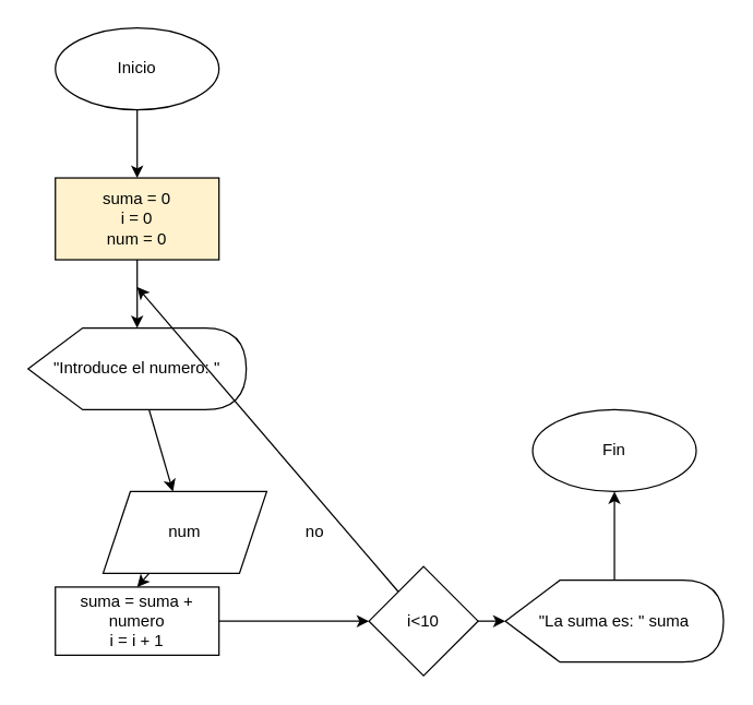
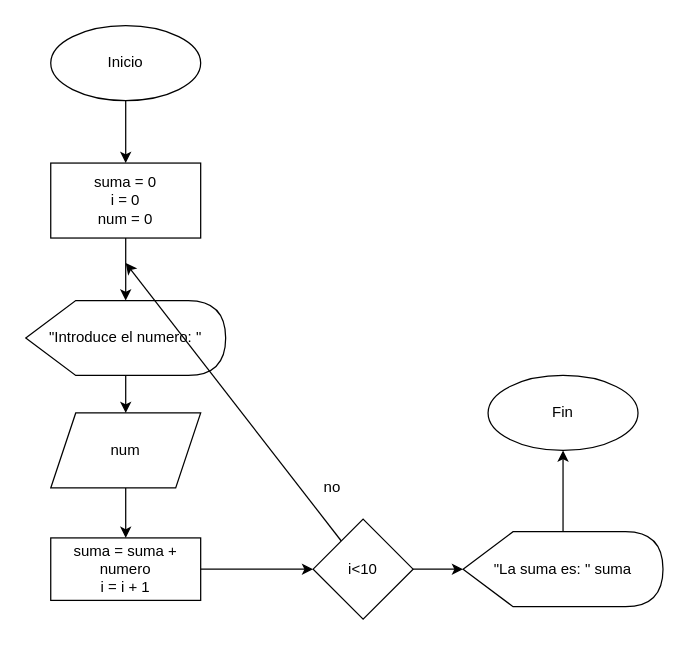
- <mxCell id="5" value="&lt;div&gt;suma = 0&lt;/div&gt;&lt;div&gt;i = 0&lt;/div&gt;&lt;div&gt;num = 0&lt;br&gt;&lt;/div&gt;" style="rounded=0;whiteSpace=wrap;html=1;fillColor=#fff2cc;" vertex="1" parent="1"><mxGeometry x="40" y="130" width="120" height="60" as="geometry" /></mxCell>
+ <mxCell id="5" value="&lt;div&gt;suma = 0&lt;/div&gt;&lt;div&gt;i = 0&lt;/div&gt;&lt;div&gt;num = 0&lt;br&gt;&lt;/div&gt;" style="rounded=0;whiteSpace=wrap;html=1;" vertex="1" parent="1"><mxGeometry x="40" y="130" width="120" height="60" as="geometry" /></mxCell>
- <mxCell id="9" value="num" style="shape=parallelogram;perimeter=parallelogramPerimeter;whiteSpace=wrap;html=1;fixedSize=1;" vertex="1" parent="1"><mxGeometry x="75" y="360" width="120" height="60" as="geometry" /></mxCell>
+ <mxCell id="9" value="num" style="shape=parallelogram;perimeter=parallelogramPerimeter;whiteSpace=wrap;html=1;fixedSize=1;" vertex="1" parent="1"><mxGeometry x="40" y="330" width="120" height="60" as="geometry" /></mxCell>
- <mxCell id="15" value="no" style="text;html=1;align=center;verticalAlign=middle;resizable=0;points=[];autosize=1;strokeColor=none;fillColor=none;" vertex="1" parent="1"><mxGeometry x="215" y="380" width="30" height="20" as="geometry" /></mxCell>
+ <mxCell id="15" value="no" style="text;html=1;align=center;verticalAlign=middle;resizable=0;points=[];autosize=1;strokeColor=none;fillColor=none;" vertex="1" parent="1"><mxGeometry x="250" y="380" width="30" height="20" as="geometry" /></mxCell>
- <mxCell id="14" value="i&amp;lt;10" style="rhombus;whiteSpace=wrap;html=1;align=center;" vertex="1" parent="1"><mxGeometry x="270" y="415" width="80" height="80" as="geometry" /></mxCell>
+ <mxCell id="14" value="i&amp;lt;10" style="rhombus;whiteSpace=wrap;html=1;align=center;" vertex="1" parent="1"><mxGeometry x="250" y="415" width="80" height="80" as="geometry" /></mxCell>
